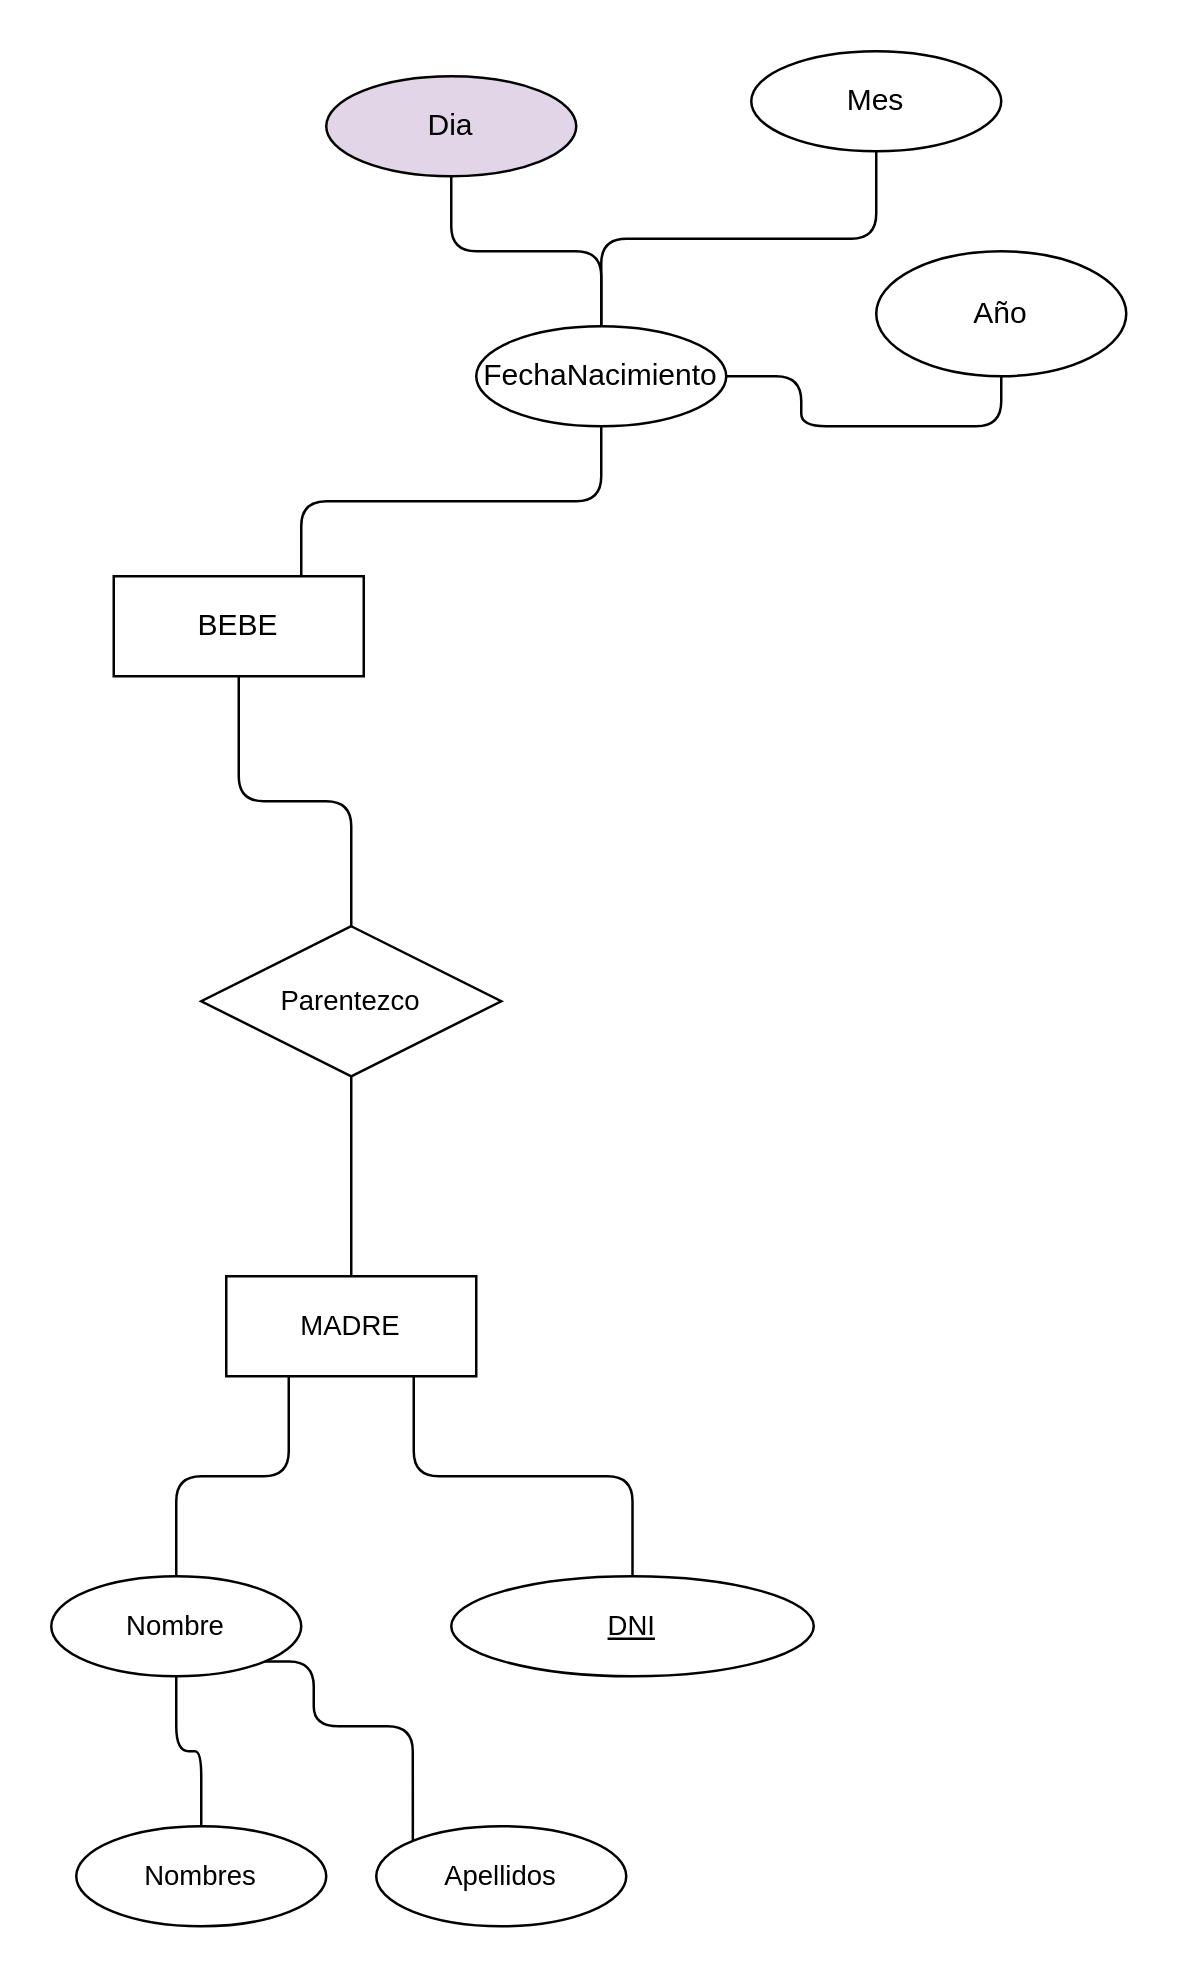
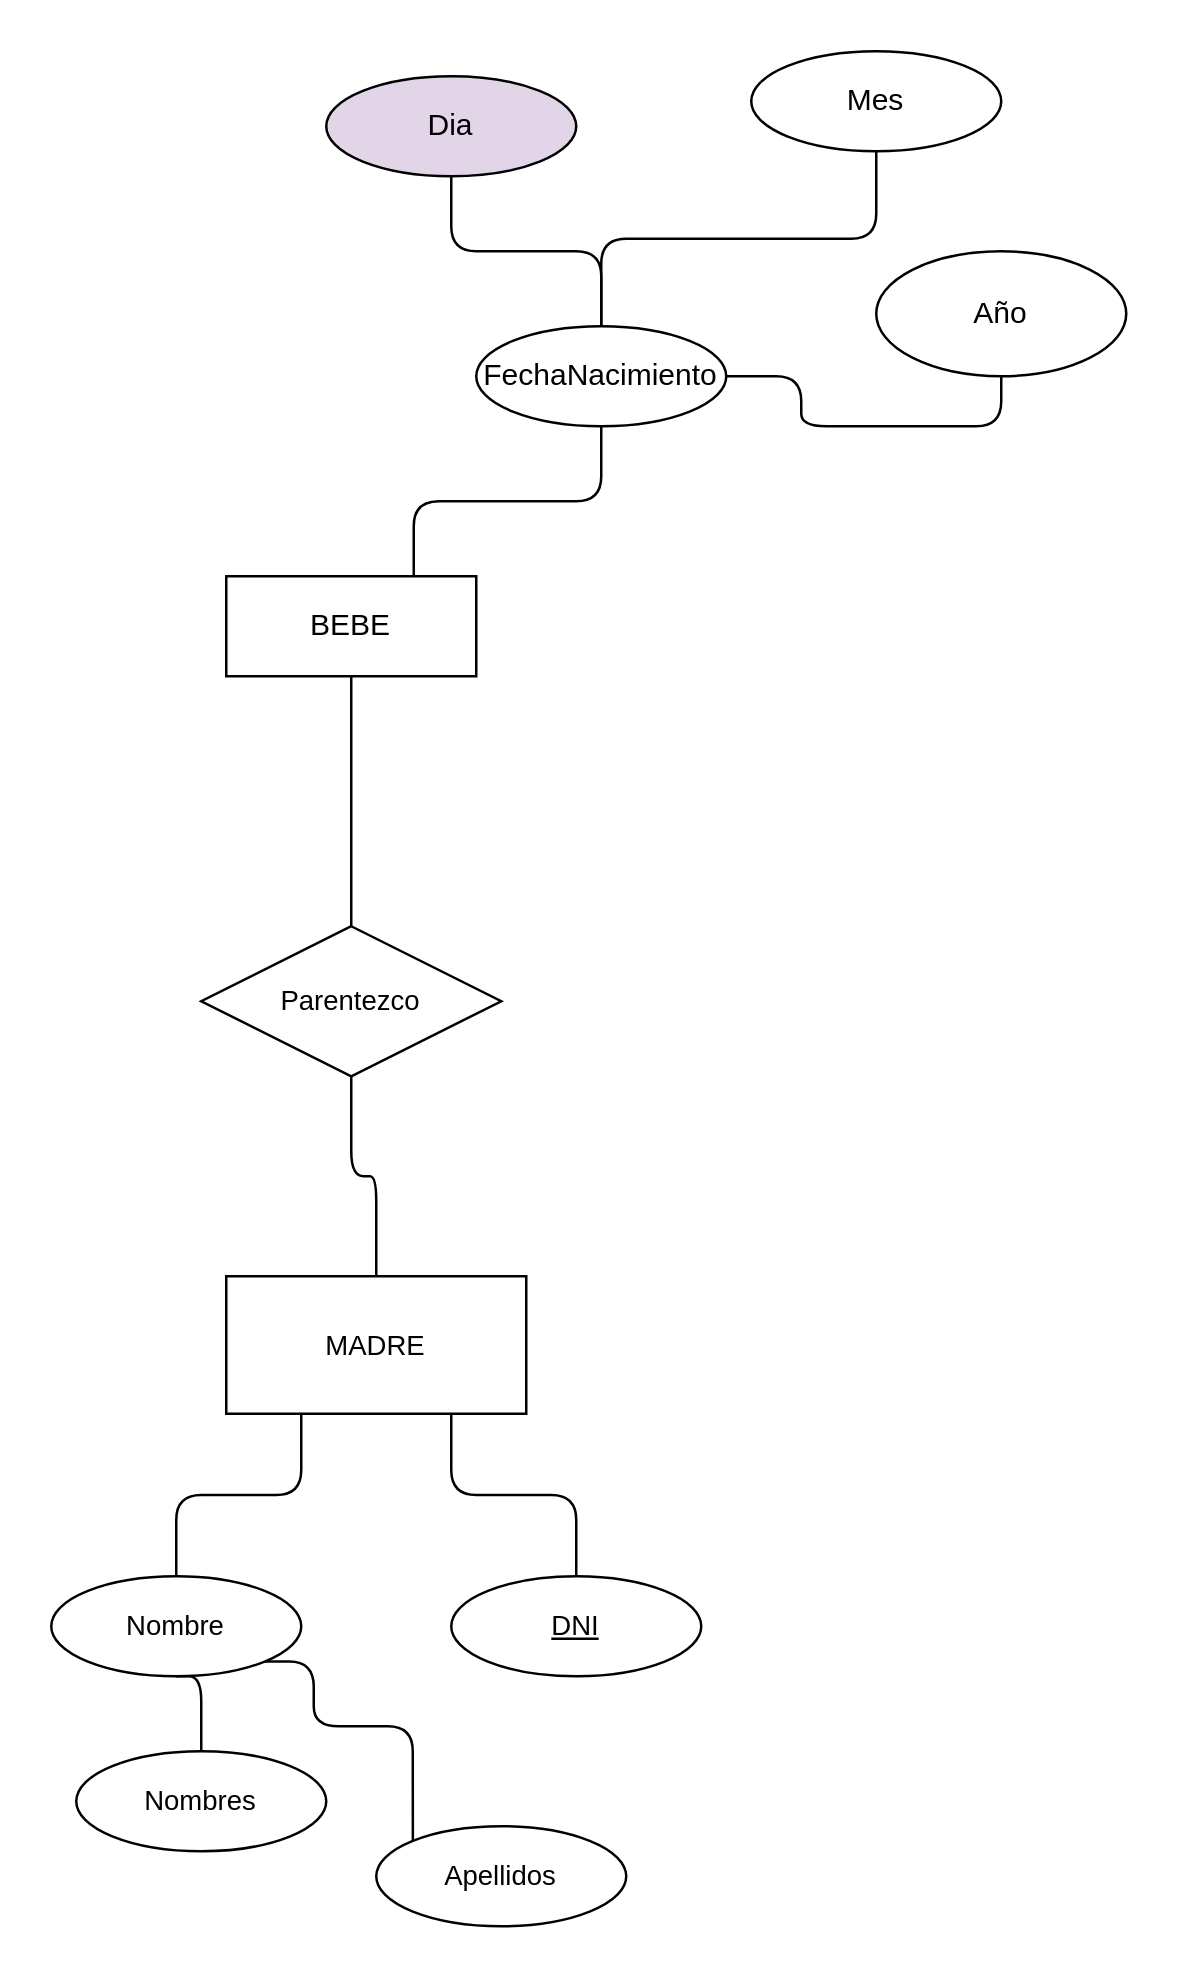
- <mxCell id="3" value="BEBE" style="whiteSpace=wrap;html=1;align=center;" vertex="1" parent="1"><mxGeometry x="45" y="230" width="100" height="40" as="geometry" /></mxCell>
+ <mxCell id="3" value="BEBE" style="whiteSpace=wrap;html=1;align=center;" vertex="1" parent="1"><mxGeometry x="90" y="230" width="100" height="40" as="geometry" /></mxCell>
- <mxCell id="13" value="MADRE" style="whiteSpace=wrap;html=1;align=center;fontFamily=Helvetica;fontSize=11;fontColor=default;" vertex="1" parent="1"><mxGeometry x="90" y="510" width="100" height="40" as="geometry" /></mxCell>
+ <mxCell id="13" value="MADRE" style="whiteSpace=wrap;html=1;align=center;fontFamily=Helvetica;fontSize=11;fontColor=default;" vertex="1" parent="1"><mxGeometry x="90" y="510" width="120" height="55" as="geometry" /></mxCell>
- <mxCell id="17" value="DNI" style="ellipse;whiteSpace=wrap;html=1;align=center;fontStyle=4;fontFamily=Helvetica;fontSize=11;fontColor=default;" vertex="1" parent="1"><mxGeometry x="180" y="630" width="145" height="40" as="geometry" /></mxCell>
+ <mxCell id="17" value="DNI" style="ellipse;whiteSpace=wrap;html=1;align=center;fontStyle=4;fontFamily=Helvetica;fontSize=11;fontColor=default;" vertex="1" parent="1"><mxGeometry x="180" y="630" width="100" height="40" as="geometry" /></mxCell>
- <mxCell id="18" value="Nombres" style="ellipse;whiteSpace=wrap;html=1;align=center;fontFamily=Helvetica;fontSize=11;fontColor=default;" vertex="1" parent="1"><mxGeometry x="30" y="730" width="100" height="40" as="geometry" /></mxCell>
+ <mxCell id="18" value="Nombres" style="ellipse;whiteSpace=wrap;html=1;align=center;fontFamily=Helvetica;fontSize=11;fontColor=default;" vertex="1" parent="1"><mxGeometry x="30" y="700" width="100" height="40" as="geometry" /></mxCell>
